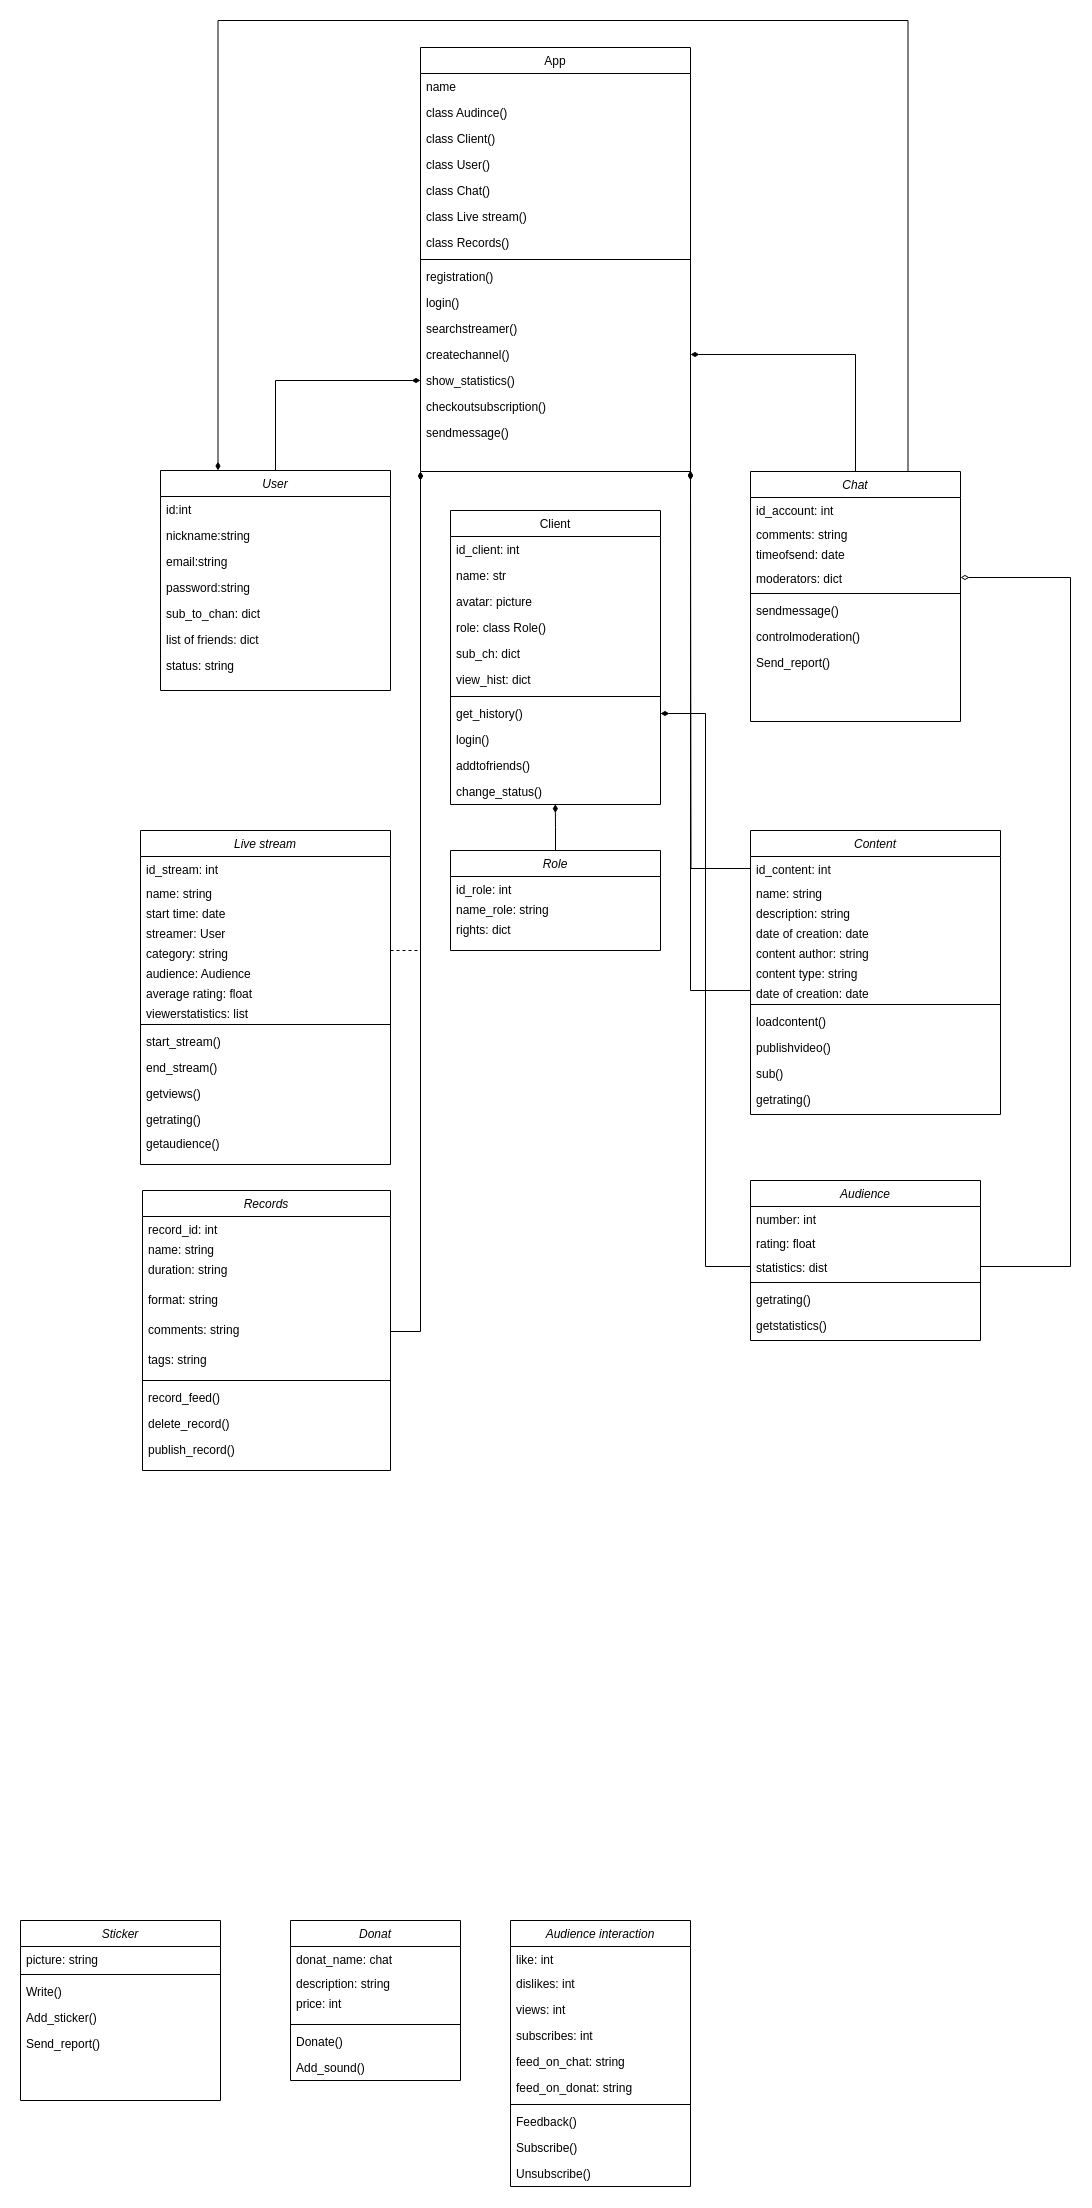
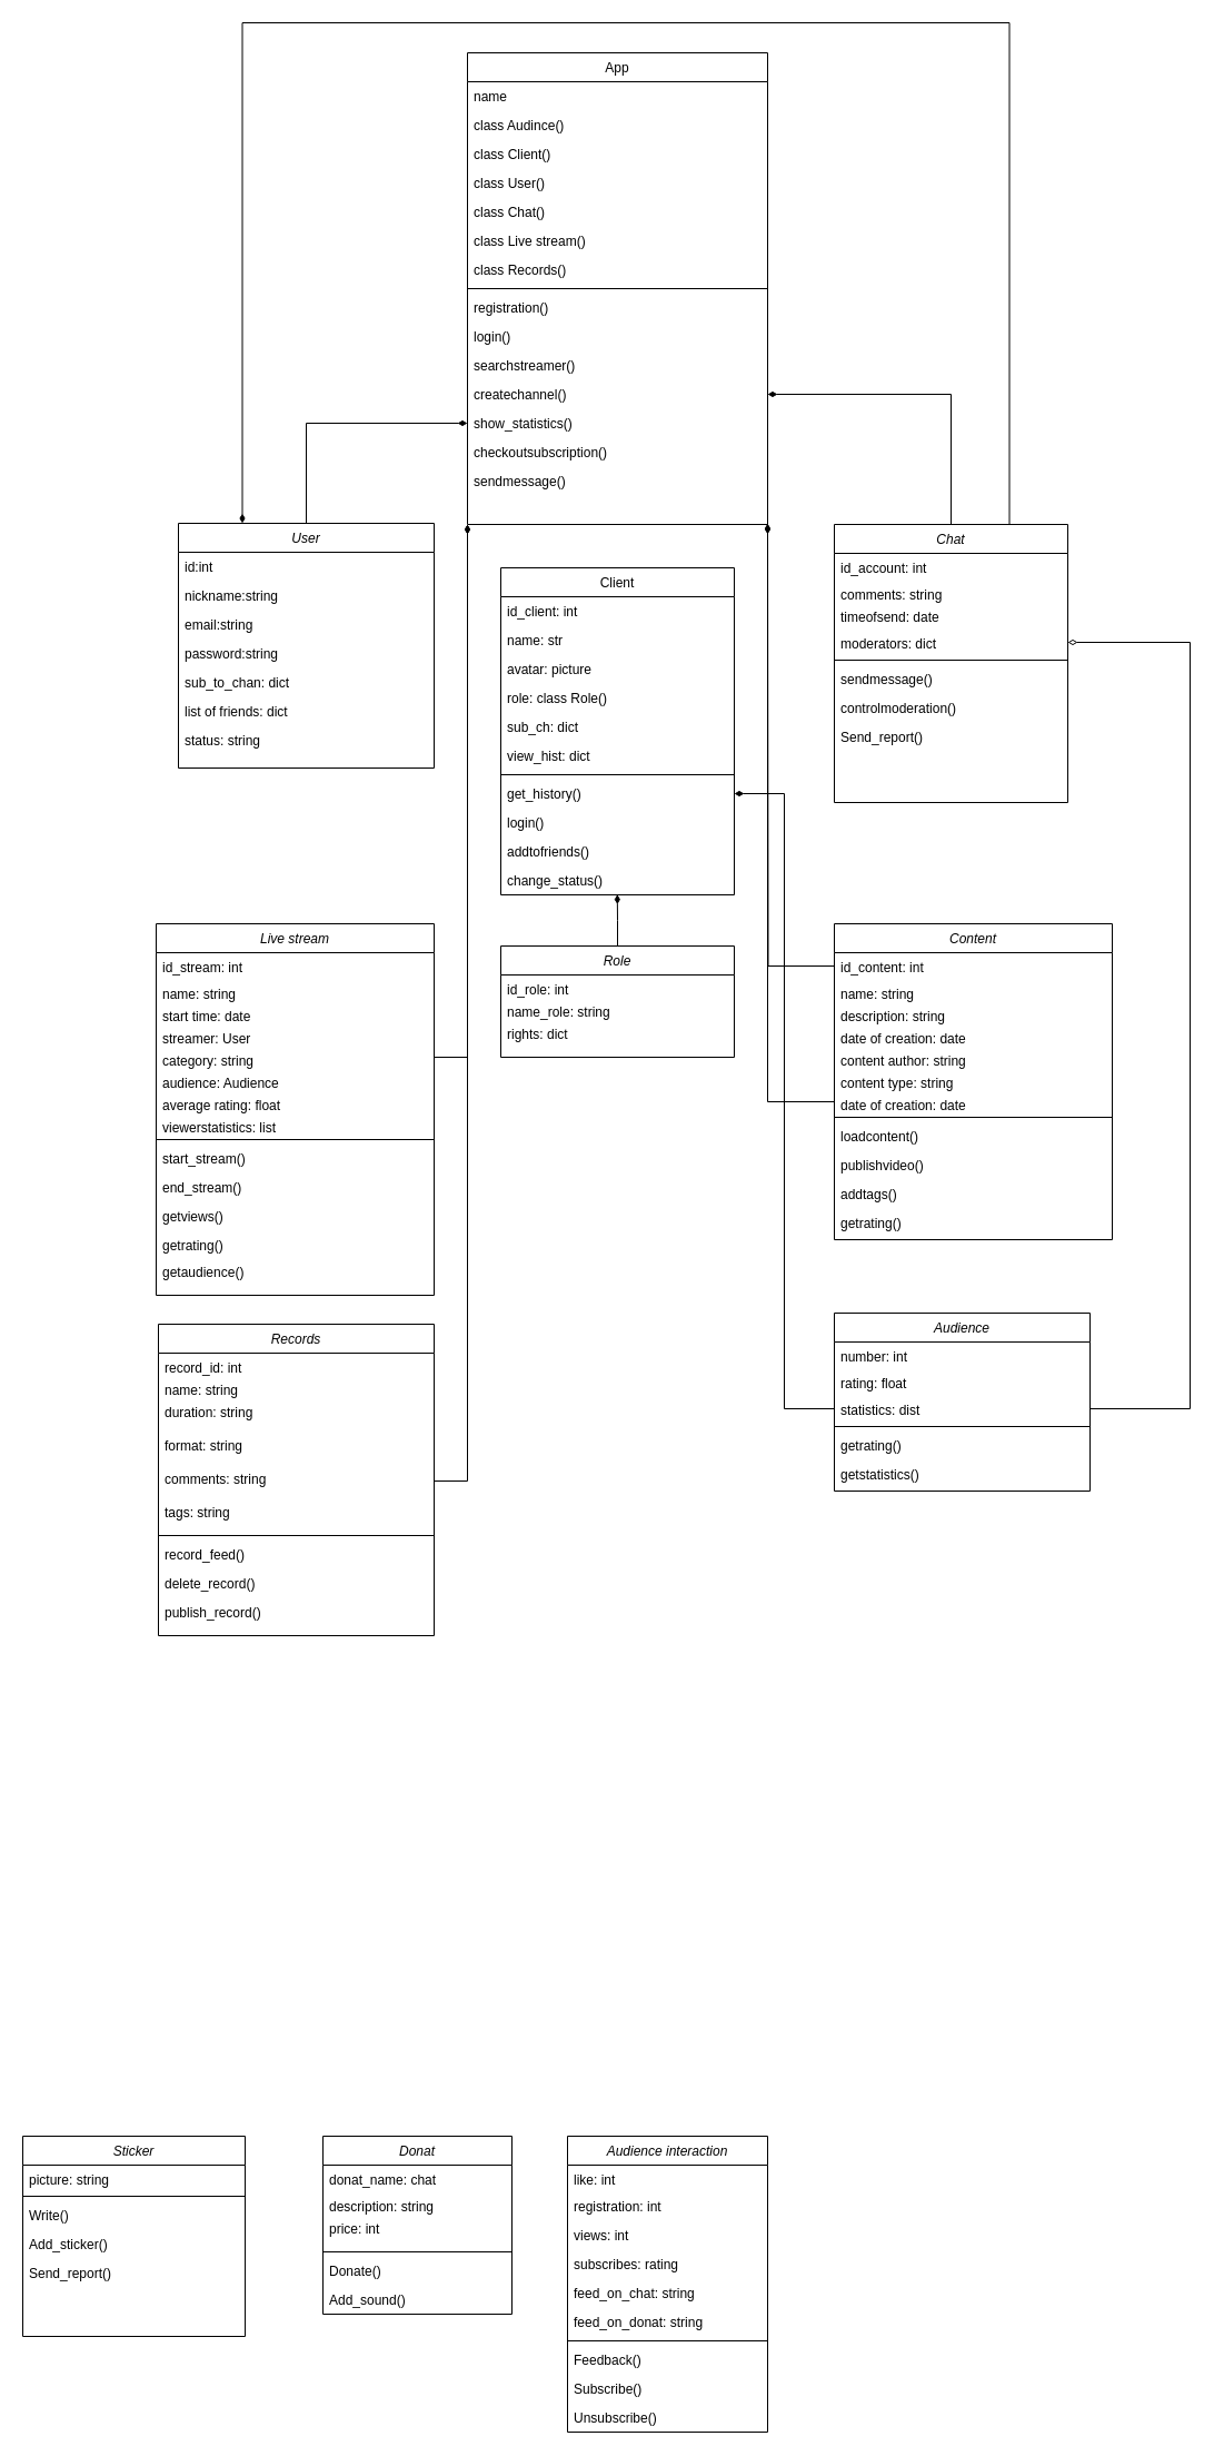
- <mxCell id="126" style="edgeStyle=orthogonalEdgeStyle;rounded=0;orthogonalLoop=1;jettySize=auto;html=1;exitX=1;exitY=0.5;exitDx=0;exitDy=0;entryX=0;entryY=1;entryDx=0;entryDy=0;endArrow=diamondThin;endFill=1;dashed=1;" edge="1" parent="1" source="43" target="89"><mxGeometry relative="1" as="geometry" /></mxCell>
+ <mxCell id="126" style="edgeStyle=orthogonalEdgeStyle;rounded=0;orthogonalLoop=1;jettySize=auto;html=1;exitX=1;exitY=0.5;exitDx=0;exitDy=0;entryX=0;entryY=1;entryDx=0;entryDy=0;endArrow=diamondThin;endFill=1;" edge="1" parent="1" source="43" target="89"><mxGeometry relative="1" as="geometry" /></mxCell>
- <mxCell id="25" value="sub()" style="text;align=left;verticalAlign=top;spacingLeft=4;spacingRight=4;overflow=hidden;rotatable=0;points=[[0,0.5],[1,0.5]];portConstraint=eastwest;" vertex="1" parent="14"><mxGeometry y="230" width="250" height="26" as="geometry" /></mxCell>
+ <mxCell id="25" value="addtags()" style="text;align=left;verticalAlign=top;spacingLeft=4;spacingRight=4;overflow=hidden;rotatable=0;points=[[0,0.5],[1,0.5]];portConstraint=eastwest;" vertex="1" parent="14"><mxGeometry y="230" width="250" height="26" as="geometry" /></mxCell>
- <mxCell id="73" value="dislikes: int&#10;" style="text;align=left;verticalAlign=top;spacingLeft=4;spacingRight=4;overflow=hidden;rotatable=0;points=[[0,0.5],[1,0.5]];portConstraint=eastwest;" vertex="1" parent="71"><mxGeometry y="50" width="180" height="26" as="geometry" /></mxCell>
+ <mxCell id="73" value="registration: int&#10;" style="text;align=left;verticalAlign=top;spacingLeft=4;spacingRight=4;overflow=hidden;rotatable=0;points=[[0,0.5],[1,0.5]];portConstraint=eastwest;" vertex="1" parent="71"><mxGeometry y="50" width="180" height="26" as="geometry" /></mxCell>
- <mxCell id="75" value="subscribes: int&#10;" style="text;align=left;verticalAlign=top;spacingLeft=4;spacingRight=4;overflow=hidden;rotatable=0;points=[[0,0.5],[1,0.5]];portConstraint=eastwest;" vertex="1" parent="71"><mxGeometry y="102" width="180" height="26" as="geometry" /></mxCell>
+ <mxCell id="75" value="subscribes: rating&#10;" style="text;align=left;verticalAlign=top;spacingLeft=4;spacingRight=4;overflow=hidden;rotatable=0;points=[[0,0.5],[1,0.5]];portConstraint=eastwest;" vertex="1" parent="71"><mxGeometry y="102" width="180" height="26" as="geometry" /></mxCell>
